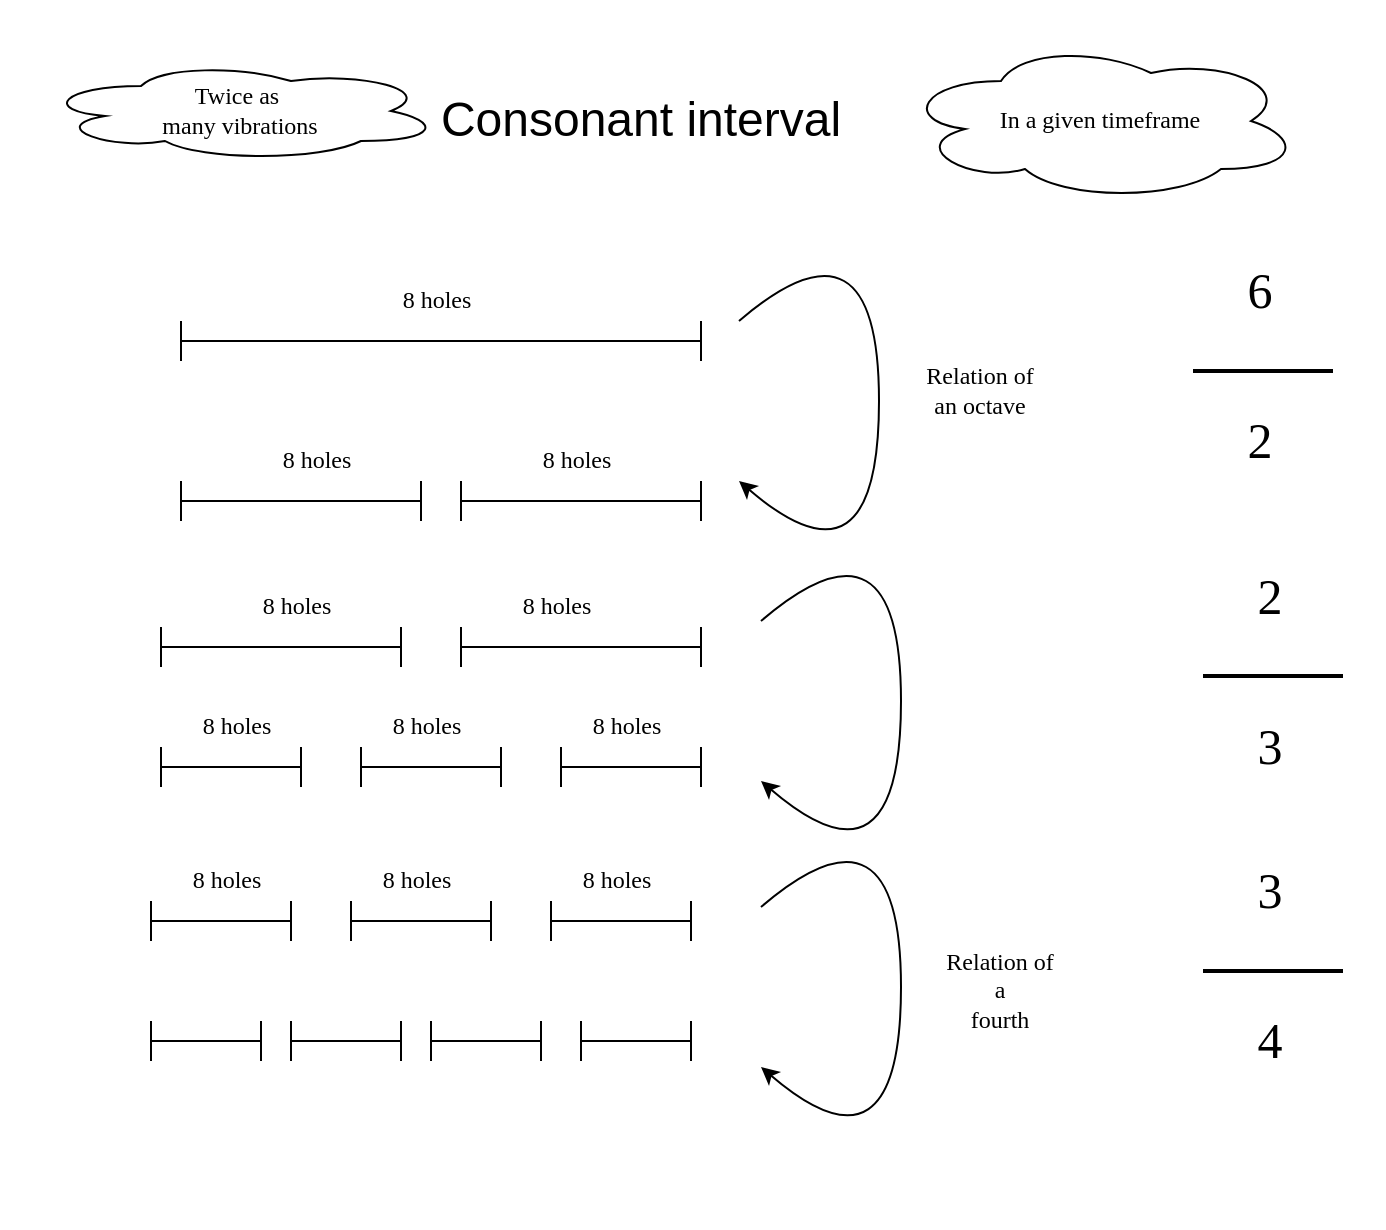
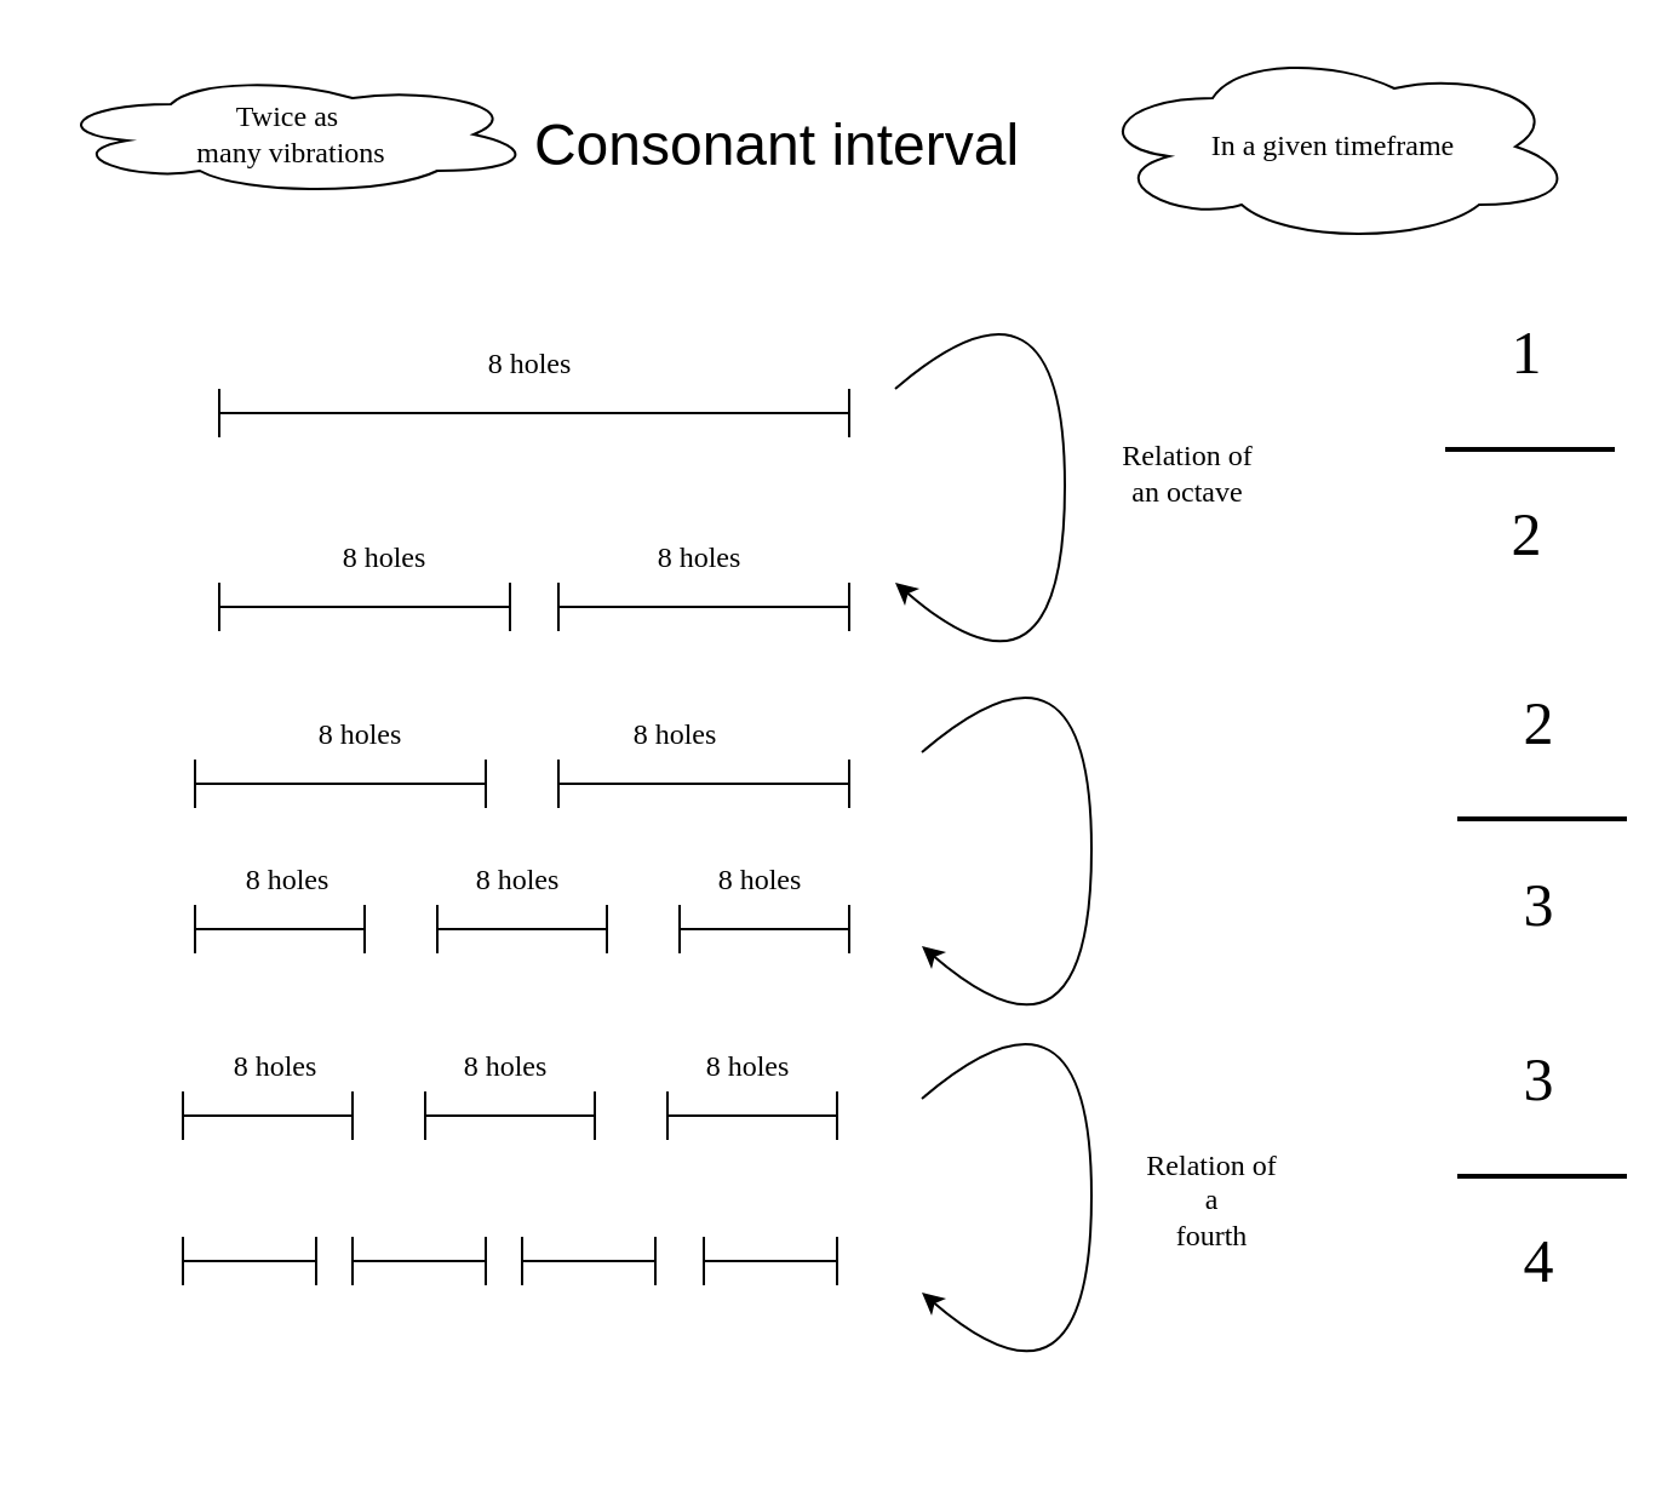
- <mxCell id="19" value="6" style="text;html=1;strokeColor=none;fillColor=none;align=center;verticalAlign=middle;whiteSpace=wrap;rounded=0;fontFamily=Verdana;fontSize=25;" parent="1" vertex="1"><mxGeometry x="600" y="130" width="60" height="30" as="geometry" /></mxCell>
+ <mxCell id="19" value="1" style="text;html=1;strokeColor=none;fillColor=none;align=center;verticalAlign=middle;whiteSpace=wrap;rounded=0;fontFamily=Verdana;fontSize=25;" parent="1" vertex="1"><mxGeometry x="600" y="130" width="60" height="30" as="geometry" /></mxCell>
